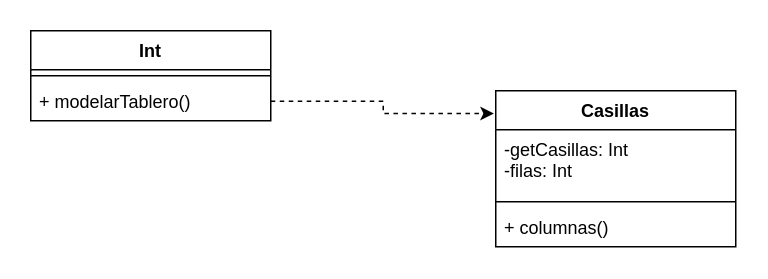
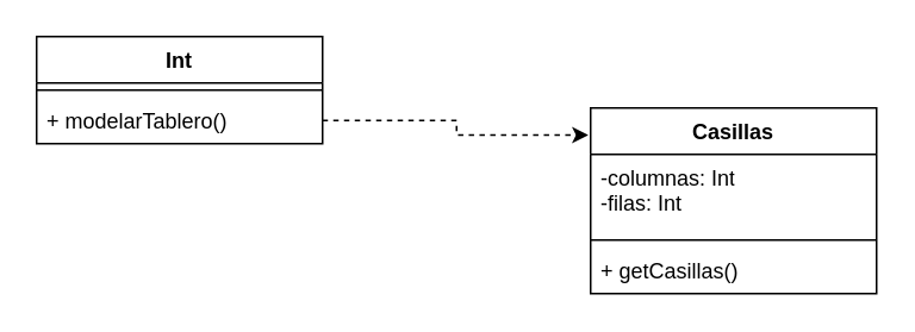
- <mxCell id="6" value="-getCasillas: Int&lt;br&gt;-filas: Int" style="text;strokeColor=none;fillColor=none;align=left;verticalAlign=top;spacingLeft=4;spacingRight=4;overflow=hidden;rotatable=0;points=[[0,0.5],[1,0.5]];portConstraint=eastwest;whiteSpace=wrap;html=1;" vertex="1" parent="5"><mxGeometry y="26" width="160" height="44" as="geometry" /></mxCell>
+ <mxCell id="6" value="-columnas: Int&lt;br&gt;-filas: Int" style="text;strokeColor=none;fillColor=none;align=left;verticalAlign=top;spacingLeft=4;spacingRight=4;overflow=hidden;rotatable=0;points=[[0,0.5],[1,0.5]];portConstraint=eastwest;whiteSpace=wrap;html=1;" vertex="1" parent="5"><mxGeometry y="26" width="160" height="44" as="geometry" /></mxCell>
- <mxCell id="8" value="+ columnas()" style="text;strokeColor=none;fillColor=none;align=left;verticalAlign=top;spacingLeft=4;spacingRight=4;overflow=hidden;rotatable=0;points=[[0,0.5],[1,0.5]];portConstraint=eastwest;whiteSpace=wrap;html=1;" vertex="1" parent="5"><mxGeometry y="78" width="160" height="26" as="geometry" /></mxCell>
+ <mxCell id="8" value="+ getCasillas()" style="text;strokeColor=none;fillColor=none;align=left;verticalAlign=top;spacingLeft=4;spacingRight=4;overflow=hidden;rotatable=0;points=[[0,0.5],[1,0.5]];portConstraint=eastwest;whiteSpace=wrap;html=1;" vertex="1" parent="5"><mxGeometry y="78" width="160" height="26" as="geometry" /></mxCell>
